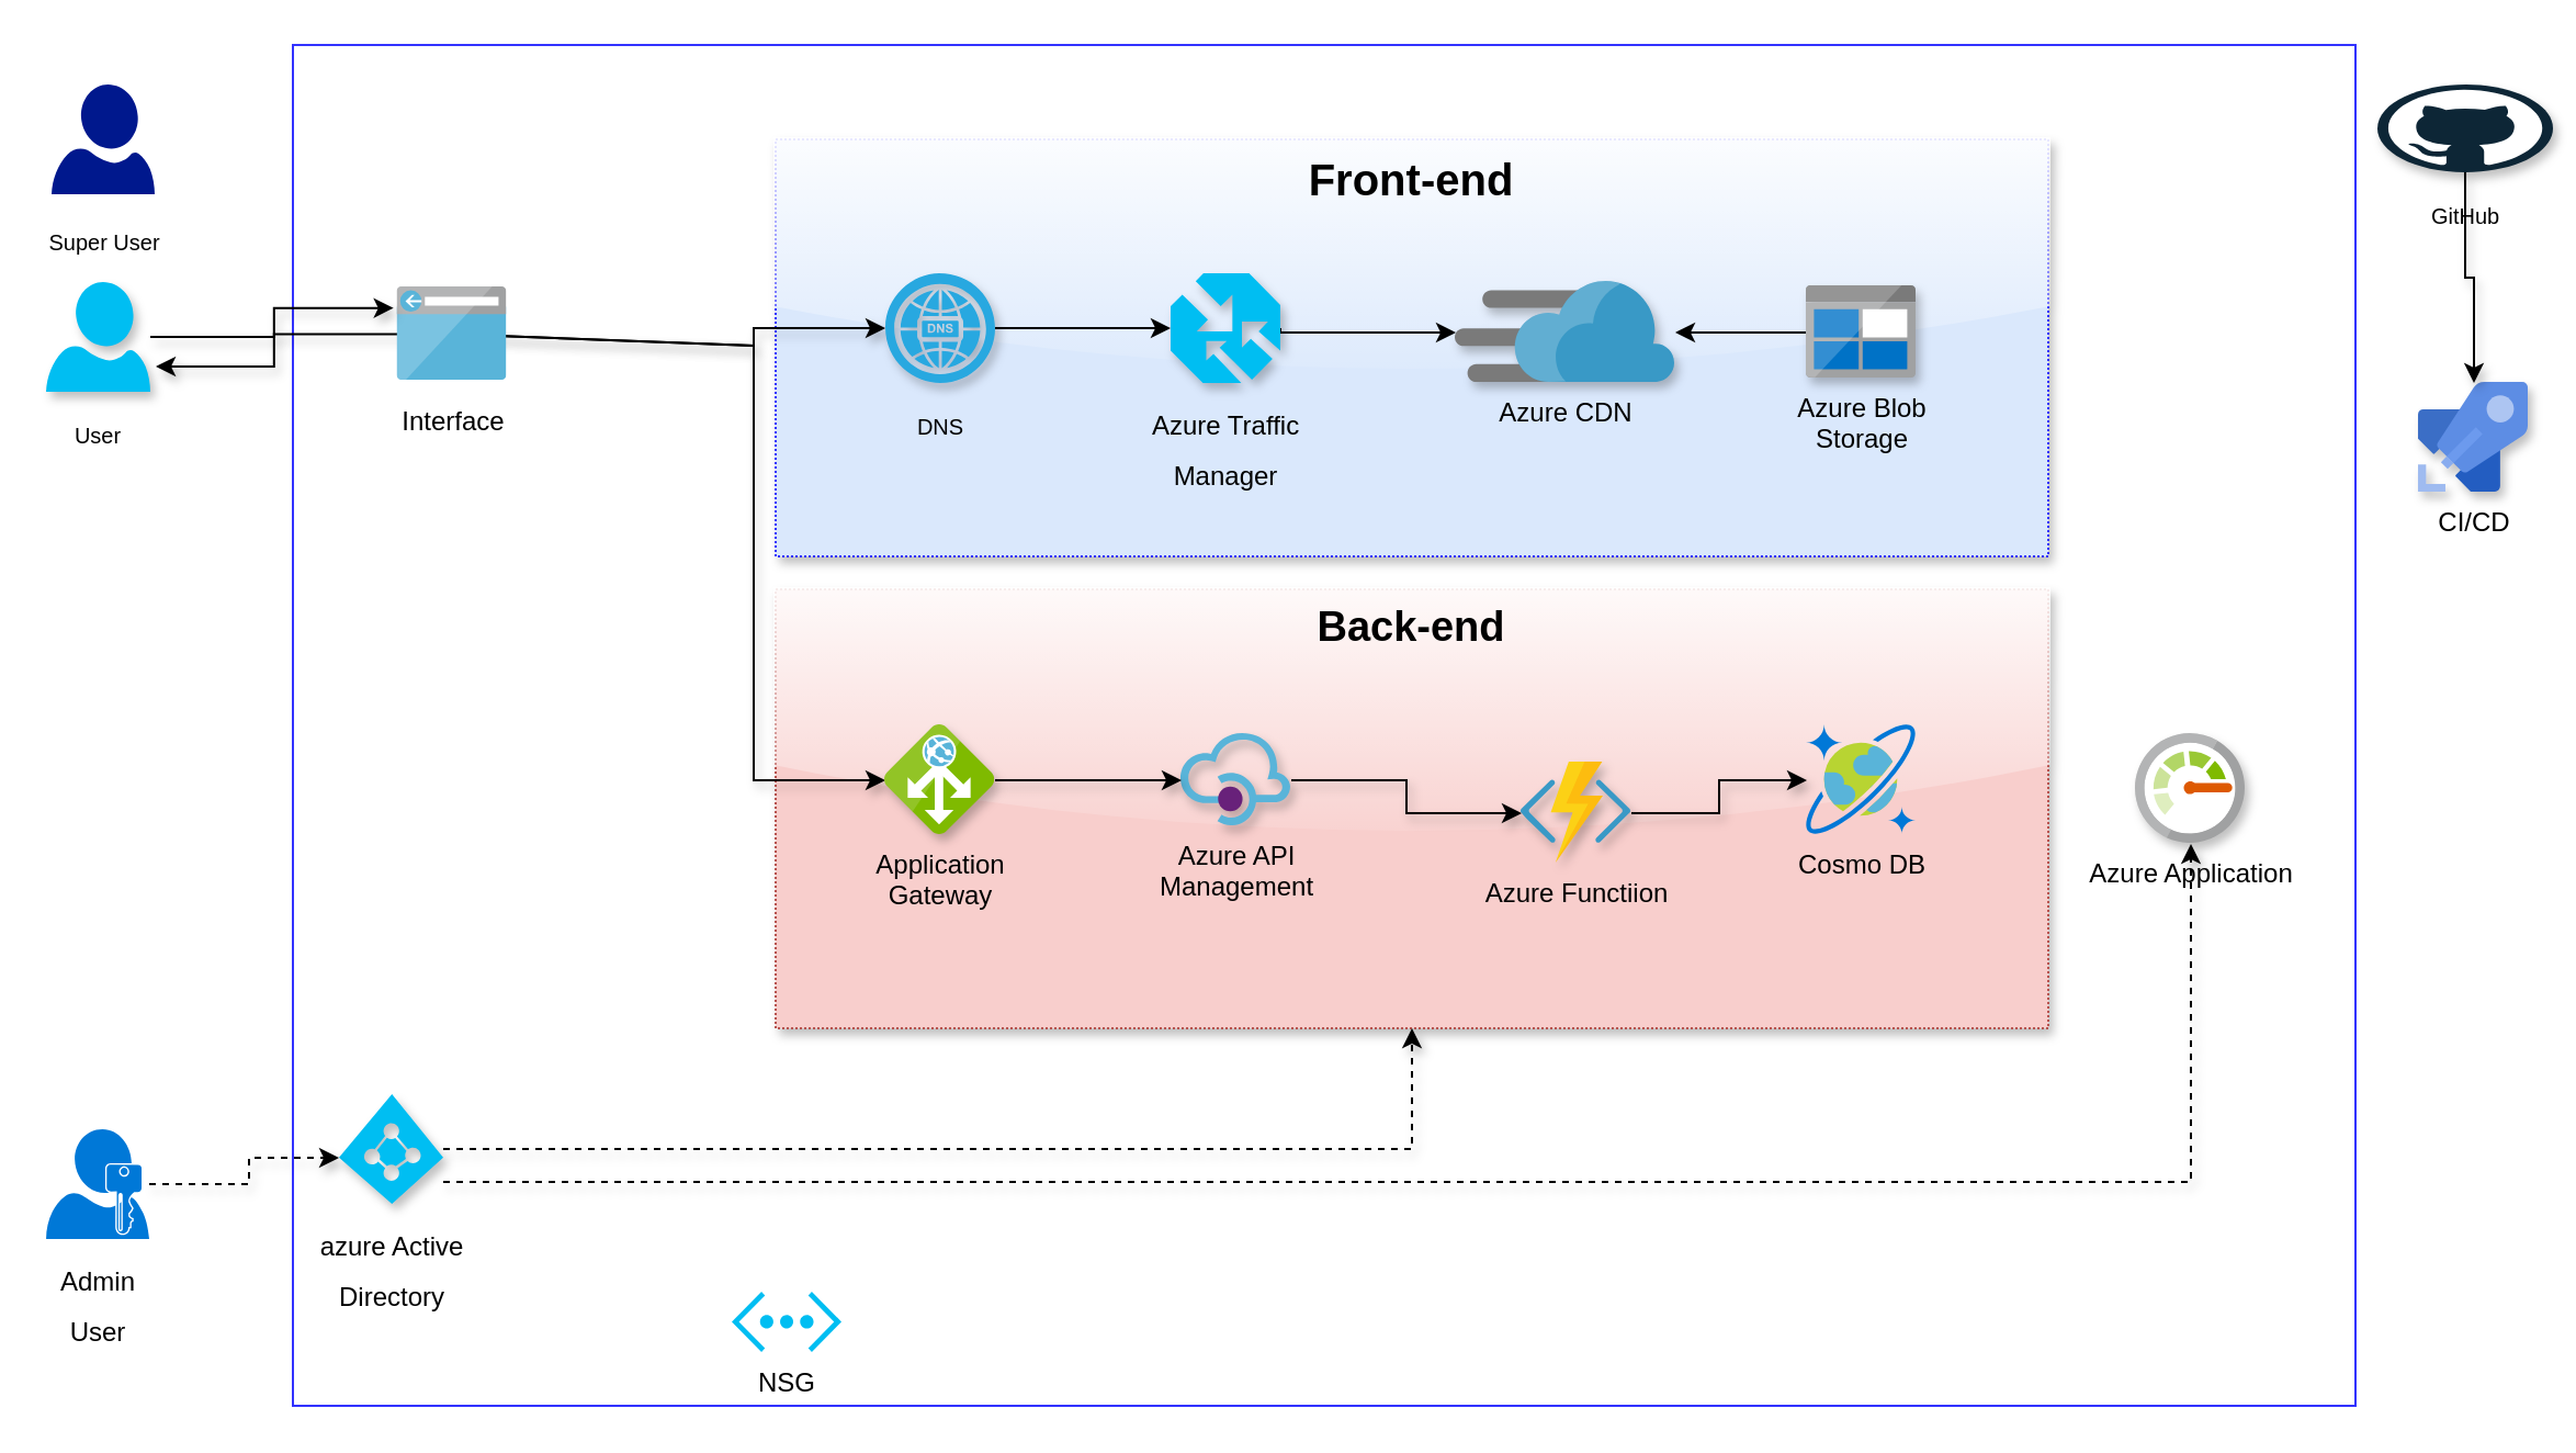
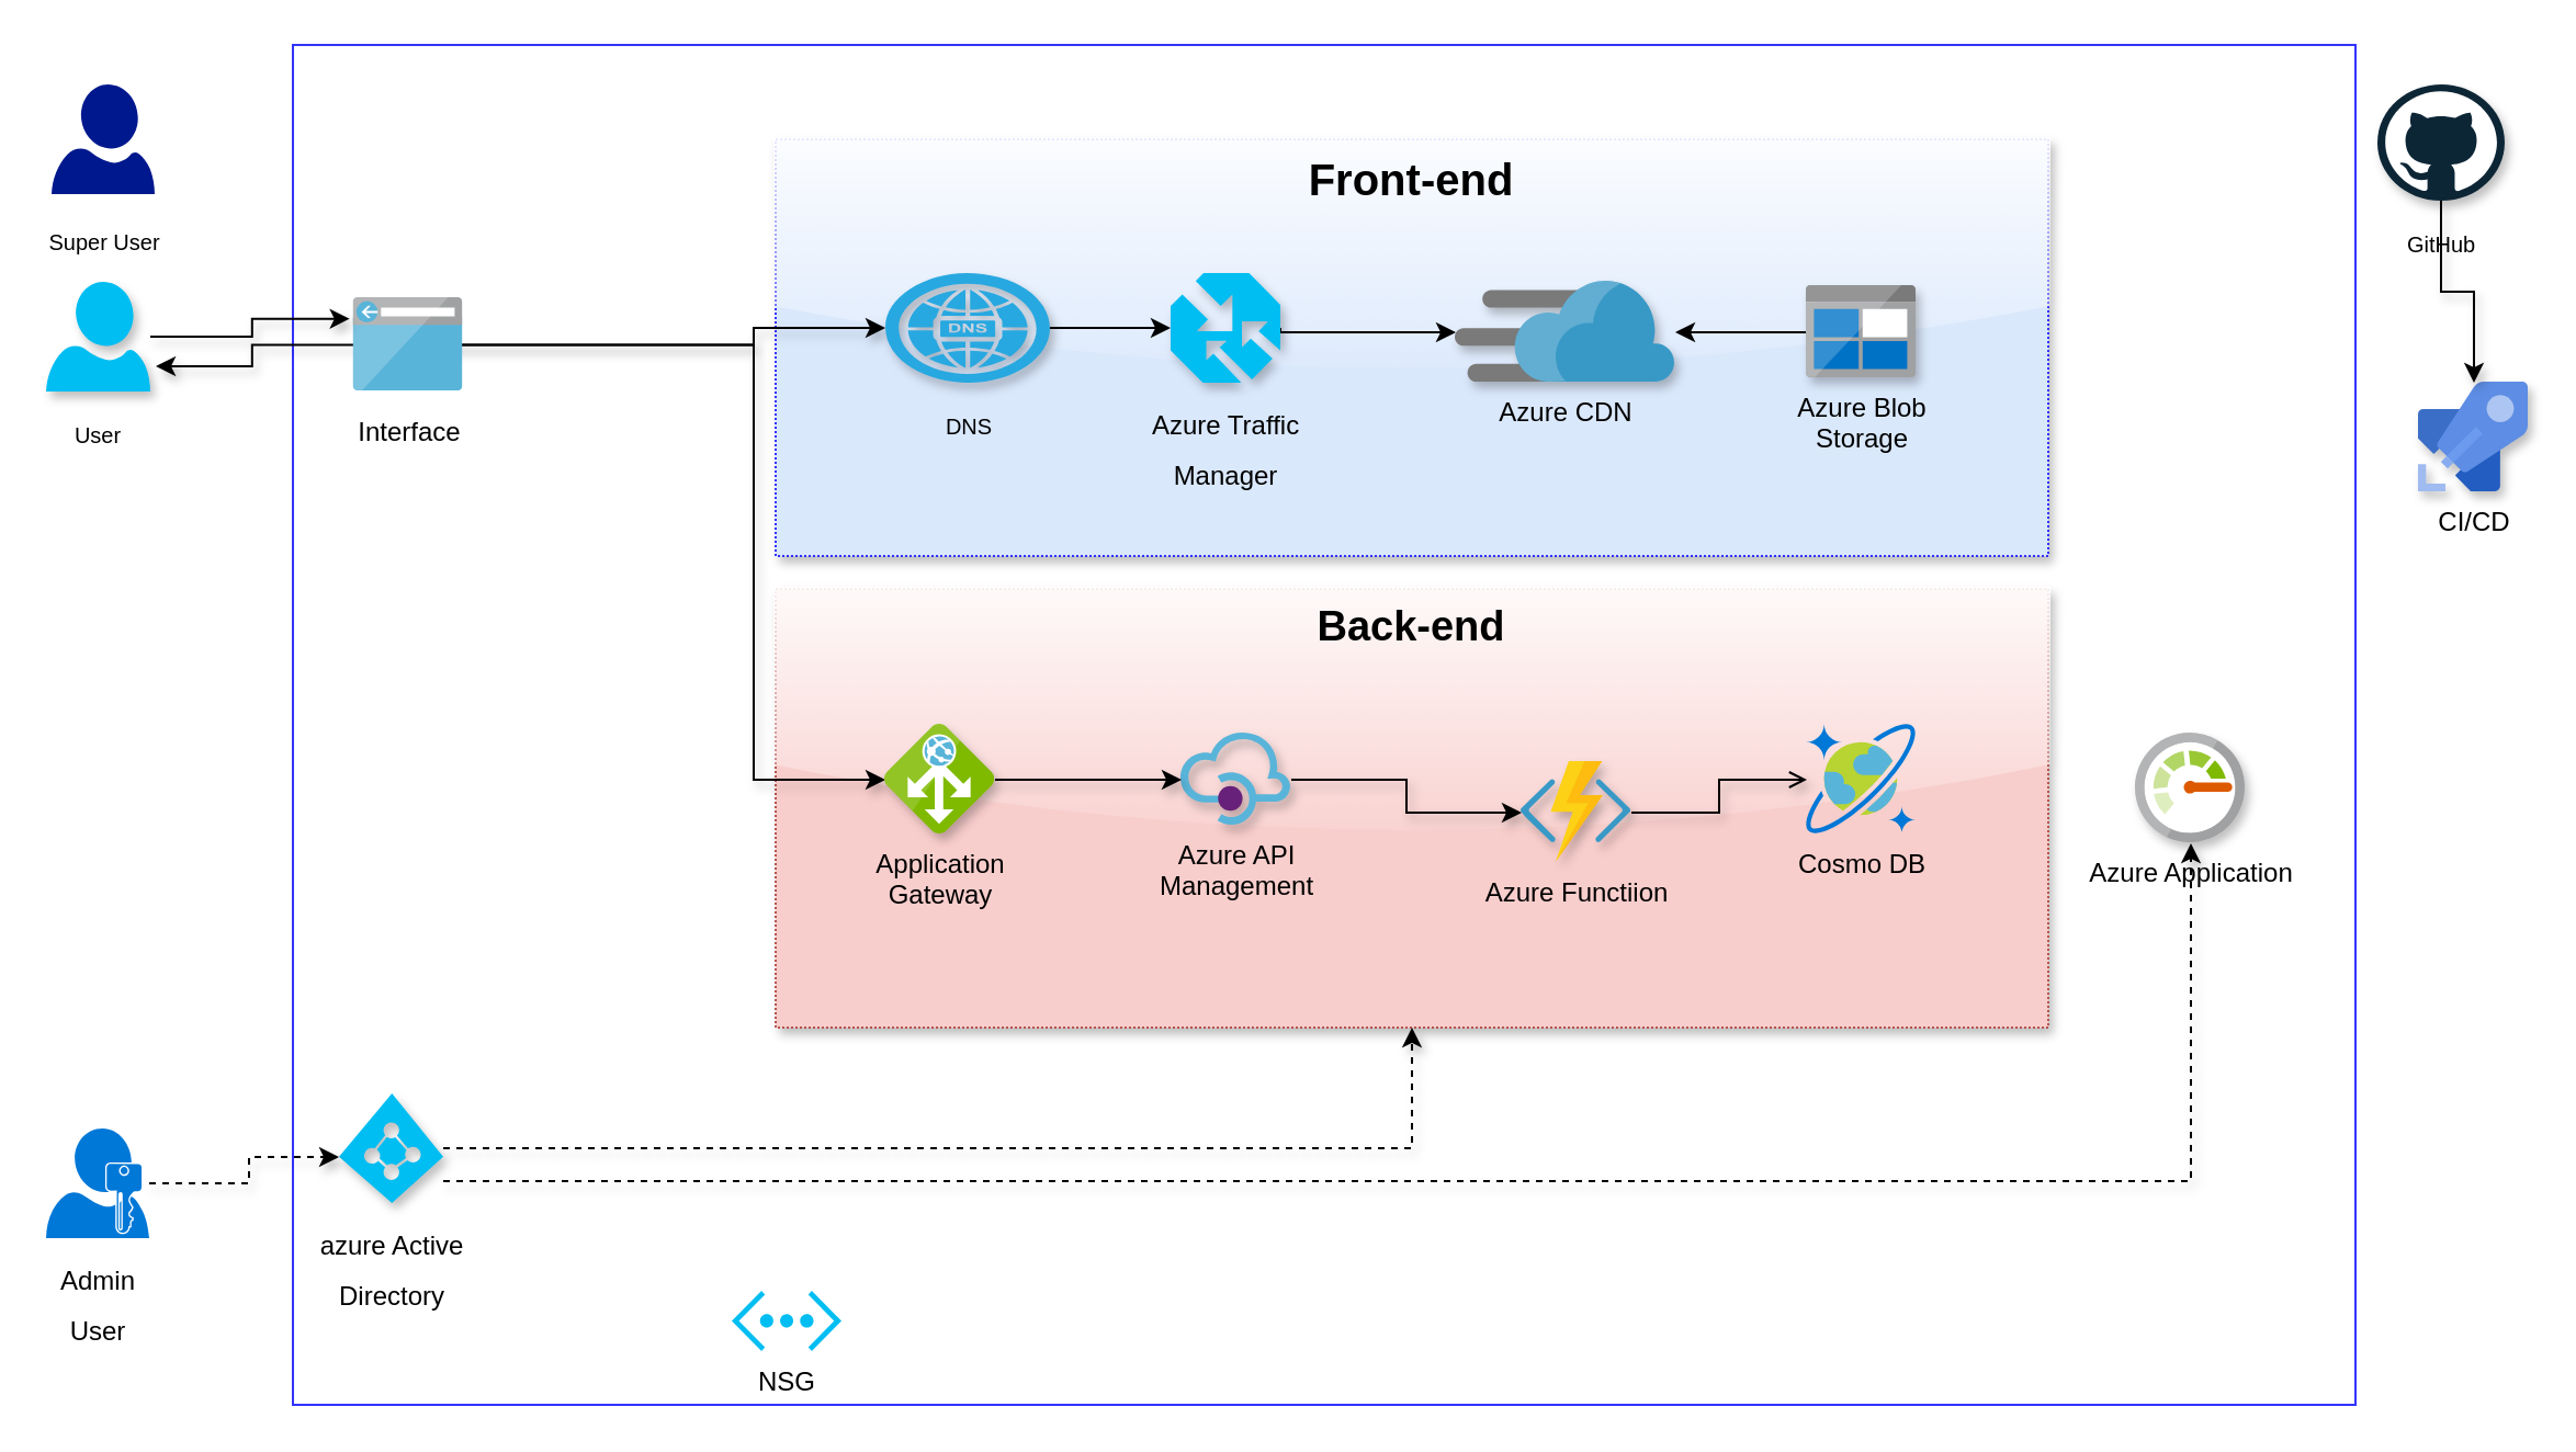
- <mxCell id="29" value="&lt;font size=&quot;1&quot;&gt;GitHub&lt;/font&gt;" style="dashed=0;outlineConnect=0;html=1;align=center;labelPosition=center;verticalLabelPosition=bottom;verticalAlign=top;shape=mxgraph.weblogos.github;rounded=0;shadow=1;glass=1;comic=0;labelBackgroundColor=none;strokeColor=#3333FF;fillColor=none;fontSize=19;fontColor=none;" parent="1" vertex="1"><mxGeometry x="1083" y="38" width="80" height="40" as="geometry" /></mxCell>
+ <mxCell id="29" value="&lt;font size=&quot;1&quot;&gt;GitHub&lt;/font&gt;" style="dashed=0;outlineConnect=0;html=1;align=center;labelPosition=center;verticalLabelPosition=bottom;verticalAlign=top;shape=mxgraph.weblogos.github;rounded=0;shadow=1;glass=1;comic=0;labelBackgroundColor=none;strokeColor=#3333FF;fillColor=none;fontSize=19;fontColor=none;" parent="1" vertex="1"><mxGeometry x="1083" y="38" width="58" height="53" as="geometry" /></mxCell>
- <mxCell id="27" value="&lt;font size=&quot;1&quot;&gt;DNS&lt;/font&gt;" style="verticalLabelPosition=bottom;html=1;fillColor=#28A8E0;verticalAlign=top;points=[[0.145,0.145,0],[0.856,0.145,0],[0.855,0.855,0],[0.145,0.855,0],[0.5,0,0], [1,0.5,0], [0.5,1,0],[0,0.5,0]];pointerEvents=1;align=center;shape=mxgraph.cisco_safe.capability.dns;rounded=0;shadow=1;glass=1;dashed=1;dashPattern=1 1;comic=0;labelBackgroundColor=none;strokeColor=#000000;fontSize=19;" parent="1" vertex="1"><mxGeometry x="403" y="124" width="50" height="50" as="geometry" /></mxCell>
+ <mxCell id="27" value="&lt;font size=&quot;1&quot;&gt;DNS&lt;/font&gt;" style="verticalLabelPosition=bottom;html=1;fillColor=#28A8E0;verticalAlign=top;points=[[0.145,0.145,0],[0.856,0.145,0],[0.855,0.855,0],[0.145,0.855,0],[0.5,0,0], [1,0.5,0], [0.5,1,0],[0,0.5,0]];pointerEvents=1;align=center;shape=mxgraph.cisco_safe.capability.dns;rounded=0;shadow=1;glass=1;dashed=1;dashPattern=1 1;comic=0;labelBackgroundColor=none;strokeColor=#000000;fontSize=19;" parent="1" vertex="1"><mxGeometry x="403" y="124" width="75" height="50" as="geometry" /></mxCell>
- <mxCell id="8" value="Interface" style="aspect=fixed;html=1;perimeter=none;align=center;shadow=0;dashed=0;image;fontSize=12;image=img/lib/mscae/Browser.svg;spacingTop=5;" parent="1" vertex="1"><mxGeometry x="180.75" y="130.5" width="50" height="42.5" as="geometry" /></mxCell>
+ <mxCell id="8" value="Interface" style="aspect=fixed;html=1;perimeter=none;align=center;shadow=0;dashed=0;image;fontSize=12;image=img/lib/mscae/Browser.svg;spacingTop=5;" parent="1" vertex="1"><mxGeometry x="160.75" y="135.5" width="50" height="42.5" as="geometry" /></mxCell>
- <mxCell id="16" style="edgeStyle=orthogonalEdgeStyle;rounded=0;orthogonalLoop=1;jettySize=auto;html=1;shadow=1;labelBackgroundColor=#3333FF;strokeWidth=1;gradientColor=none;fontSize=20;fontColor=#3333FF;" parent="1" source="17" target="33" edge="1"><mxGeometry relative="1" as="geometry" /></mxCell>
+ <mxCell id="16" style="edgeStyle=orthogonalEdgeStyle;rounded=0;orthogonalLoop=1;jettySize=auto;html=1;shadow=1;labelBackgroundColor=#3333FF;strokeWidth=1;gradientColor=none;fontSize=20;fontColor=#3333FF;endArrow=open;" parent="1" source="17" target="33" edge="1"><mxGeometry relative="1" as="geometry" /></mxCell>
